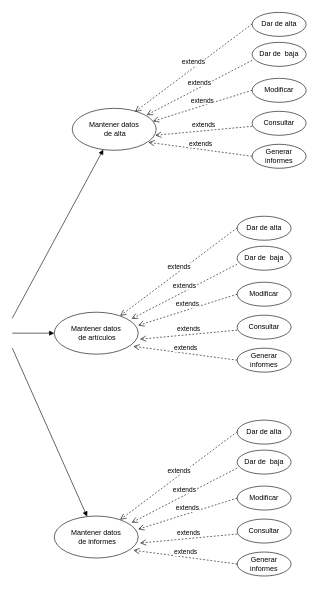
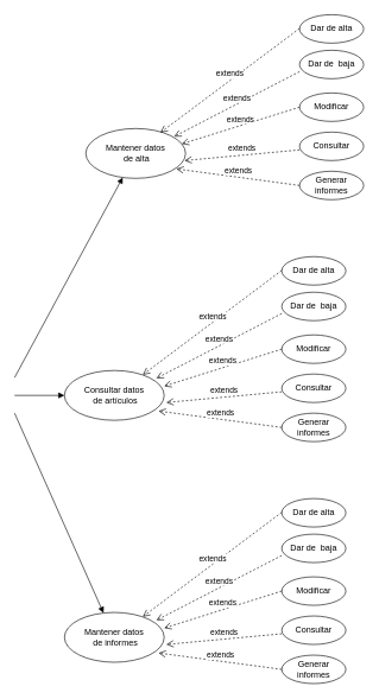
- <mxCell id="5" value="Mantener datos&lt;br&gt;&amp;nbsp;de artículos" style="ellipse;whiteSpace=wrap;html=1;" vertex="1" parent="1"><mxGeometry x="90" y="520" width="140" height="70" as="geometry" /></mxCell>
+ <mxCell id="5" value="Consultar datos&lt;br&gt;&amp;nbsp;de artículos" style="ellipse;whiteSpace=wrap;html=1;" vertex="1" parent="1"><mxGeometry x="90" y="520" width="140" height="70" as="geometry" /></mxCell>
